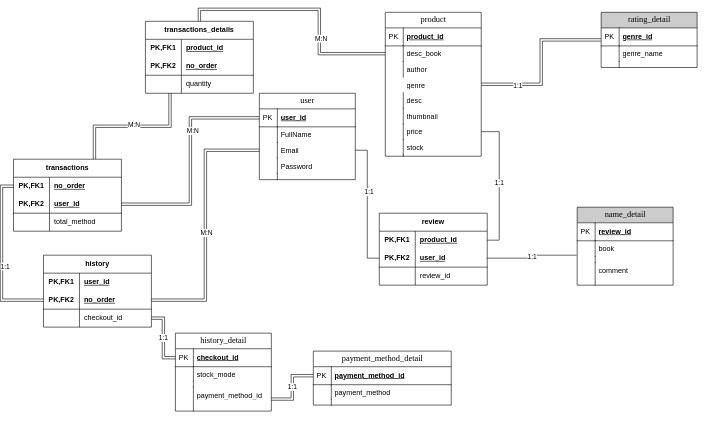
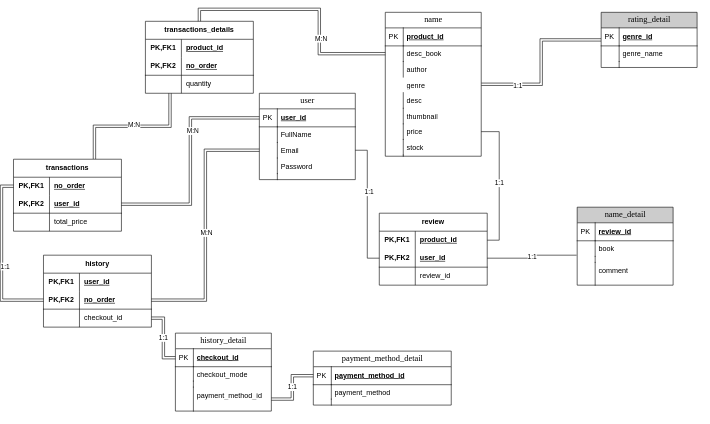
- <mxCell id="15" value="product" style="swimlane;html=1;fontStyle=0;childLayout=stackLayout;horizontal=1;startSize=26;fillColor=#FFFFFF;horizontalStack=0;resizeParent=1;resizeLast=0;collapsible=1;marginBottom=0;swimlaneFillColor=#ffffff;align=center;rounded=0;shadow=0;comic=0;labelBackgroundColor=none;strokeWidth=1;fontFamily=Verdana;fontSize=14" vertex="1" parent="1"><mxGeometry x="640" y="20" width="160" height="240" as="geometry"><mxRectangle x="350" y="30" width="70" height="30" as="alternateBounds" /></mxGeometry></mxCell>
+ <mxCell id="15" value="name" style="swimlane;html=1;fontStyle=0;childLayout=stackLayout;horizontal=1;startSize=26;fillColor=#FFFFFF;horizontalStack=0;resizeParent=1;resizeLast=0;collapsible=1;marginBottom=0;swimlaneFillColor=#ffffff;align=center;rounded=0;shadow=0;comic=0;labelBackgroundColor=none;strokeWidth=1;fontFamily=Verdana;fontSize=14" vertex="1" parent="1"><mxGeometry x="640" y="20" width="160" height="240" as="geometry"><mxRectangle x="350" y="30" width="70" height="30" as="alternateBounds" /></mxGeometry></mxCell>
- <mxCell id="51" value="total_method" style="shape=partialRectangle;connectable=0;fillColor=none;top=0;left=0;bottom=0;right=0;align=left;spacingLeft=6;overflow=hidden;html=1;whiteSpace=wrap;" vertex="1" parent="49"><mxGeometry x="60" width="120" height="30" as="geometry"><mxRectangle width="120" height="30" as="alternateBounds" /></mxGeometry></mxCell>
+ <mxCell id="51" value="total_price" style="shape=partialRectangle;connectable=0;fillColor=none;top=0;left=0;bottom=0;right=0;align=left;spacingLeft=6;overflow=hidden;html=1;whiteSpace=wrap;" vertex="1" parent="49"><mxGeometry x="60" width="120" height="30" as="geometry"><mxRectangle width="120" height="30" as="alternateBounds" /></mxGeometry></mxCell>
- <mxCell id="85" value="stock_mode" style="shape=partialRectangle;top=0;left=0;right=0;bottom=0;html=1;align=left;verticalAlign=top;fillColor=none;spacingLeft=34;spacingRight=4;whiteSpace=wrap;overflow=hidden;rotatable=0;points=[[0,0.5],[1,0.5]];portConstraint=eastwest;dropTarget=0;" vertex="1" parent="82"><mxGeometry y="56" width="160" height="24" as="geometry" /></mxCell>
+ <mxCell id="85" value="checkout_mode" style="shape=partialRectangle;top=0;left=0;right=0;bottom=0;html=1;align=left;verticalAlign=top;fillColor=none;spacingLeft=34;spacingRight=4;whiteSpace=wrap;overflow=hidden;rotatable=0;points=[[0,0.5],[1,0.5]];portConstraint=eastwest;dropTarget=0;" vertex="1" parent="82"><mxGeometry y="56" width="160" height="24" as="geometry" /></mxCell>
